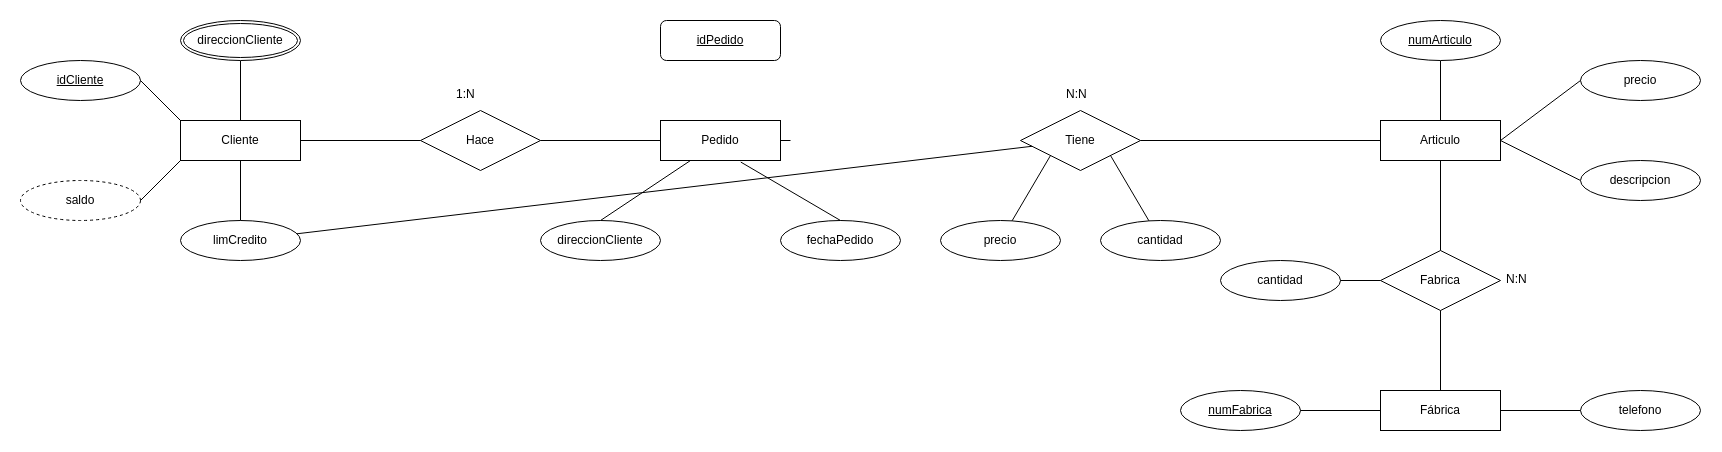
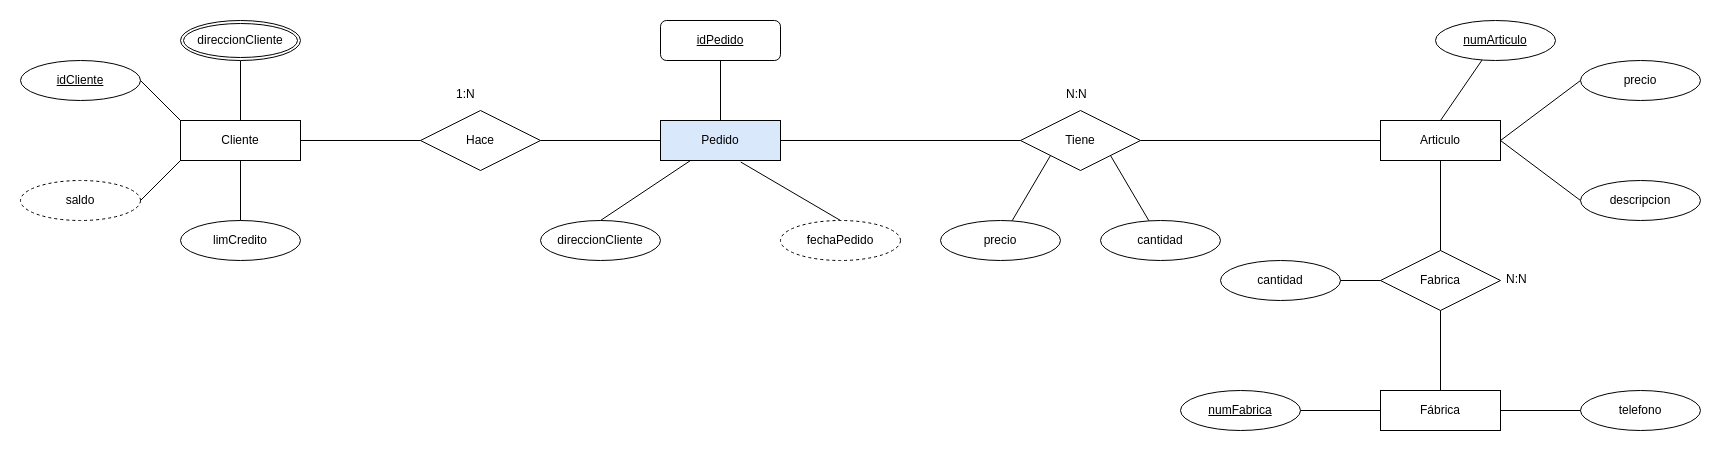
- <mxCell id="45" value="&lt;div&gt;numArticulo&lt;/div&gt;" style="ellipse;whiteSpace=wrap;html=1;align=center;fontStyle=4;" parent="1" vertex="1"><mxGeometry x="1380" y="20" width="120" height="40" as="geometry" /></mxCell>
+ <mxCell id="45" value="&lt;div&gt;numArticulo&lt;/div&gt;" style="ellipse;whiteSpace=wrap;html=1;align=center;fontStyle=4;" parent="1" vertex="1"><mxGeometry x="1435" y="20" width="120" height="40" as="geometry" /></mxCell>
+ <mxCell id="35" value="" style="endArrow=none;html=1;rounded=0;exitX=0.5;exitY=0;exitDx=0;exitDy=0;" parent="1" source="32" target="34" edge="1"><mxGeometry relative="1" as="geometry"><mxPoint x="560" y="60" as="sourcePoint" /><mxPoint x="720" y="60" as="targetPoint" /></mxGeometry></mxCell>
- <mxCell id="32" value="&lt;div&gt;Pedido&lt;/div&gt;" style="whiteSpace=wrap;html=1;align=center;" parent="1" vertex="1"><mxGeometry x="660" y="120" width="120" height="40" as="geometry" /></mxCell>
+ <mxCell id="32" value="&lt;div&gt;Pedido&lt;/div&gt;" style="whiteSpace=wrap;html=1;align=center;fillColor=#dae8fc;" parent="1" vertex="1"><mxGeometry x="660" y="120" width="120" height="40" as="geometry" /></mxCell>
- <mxCell id="44" value="&lt;div&gt;descripcion&lt;/div&gt;" style="ellipse;whiteSpace=wrap;html=1;align=center;" parent="1" vertex="1"><mxGeometry x="1580" y="160" width="120" height="40" as="geometry" /></mxCell>
+ <mxCell id="44" value="&lt;div&gt;descripcion&lt;/div&gt;" style="ellipse;whiteSpace=wrap;html=1;align=center;" parent="1" vertex="1"><mxGeometry x="1580" y="180" width="120" height="40" as="geometry" /></mxCell>
- <mxCell id="14" value="" style="endArrow=none;html=1;rounded=0;" parent="1" source="13" target="6" edge="1"><mxGeometry relative="1" as="geometry"><mxPoint x="760" y="230" as="sourcePoint" /><mxPoint x="970" y="140" as="targetPoint" /></mxGeometry></mxCell>
+ <mxCell id="14" value="" style="endArrow=none;html=1;rounded=0;entryX=1;entryY=0.5;entryDx=0;entryDy=0;" parent="1" source="13" target="32" edge="1"><mxGeometry relative="1" as="geometry"><mxPoint x="760" y="230" as="sourcePoint" /><mxPoint x="970" y="140" as="targetPoint" /></mxGeometry></mxCell>
- <mxCell id="38" value="&lt;div&gt;fechaPedido&lt;/div&gt;" style="ellipse;whiteSpace=wrap;html=1;align=center;" parent="1" vertex="1"><mxGeometry x="780" y="220" width="120" height="40" as="geometry" /></mxCell>
+ <mxCell id="38" value="&lt;div&gt;fechaPedido&lt;/div&gt;" style="ellipse;whiteSpace=wrap;html=1;align=center;dashed=1;" parent="1" vertex="1"><mxGeometry x="780" y="220" width="120" height="40" as="geometry" /></mxCell>
